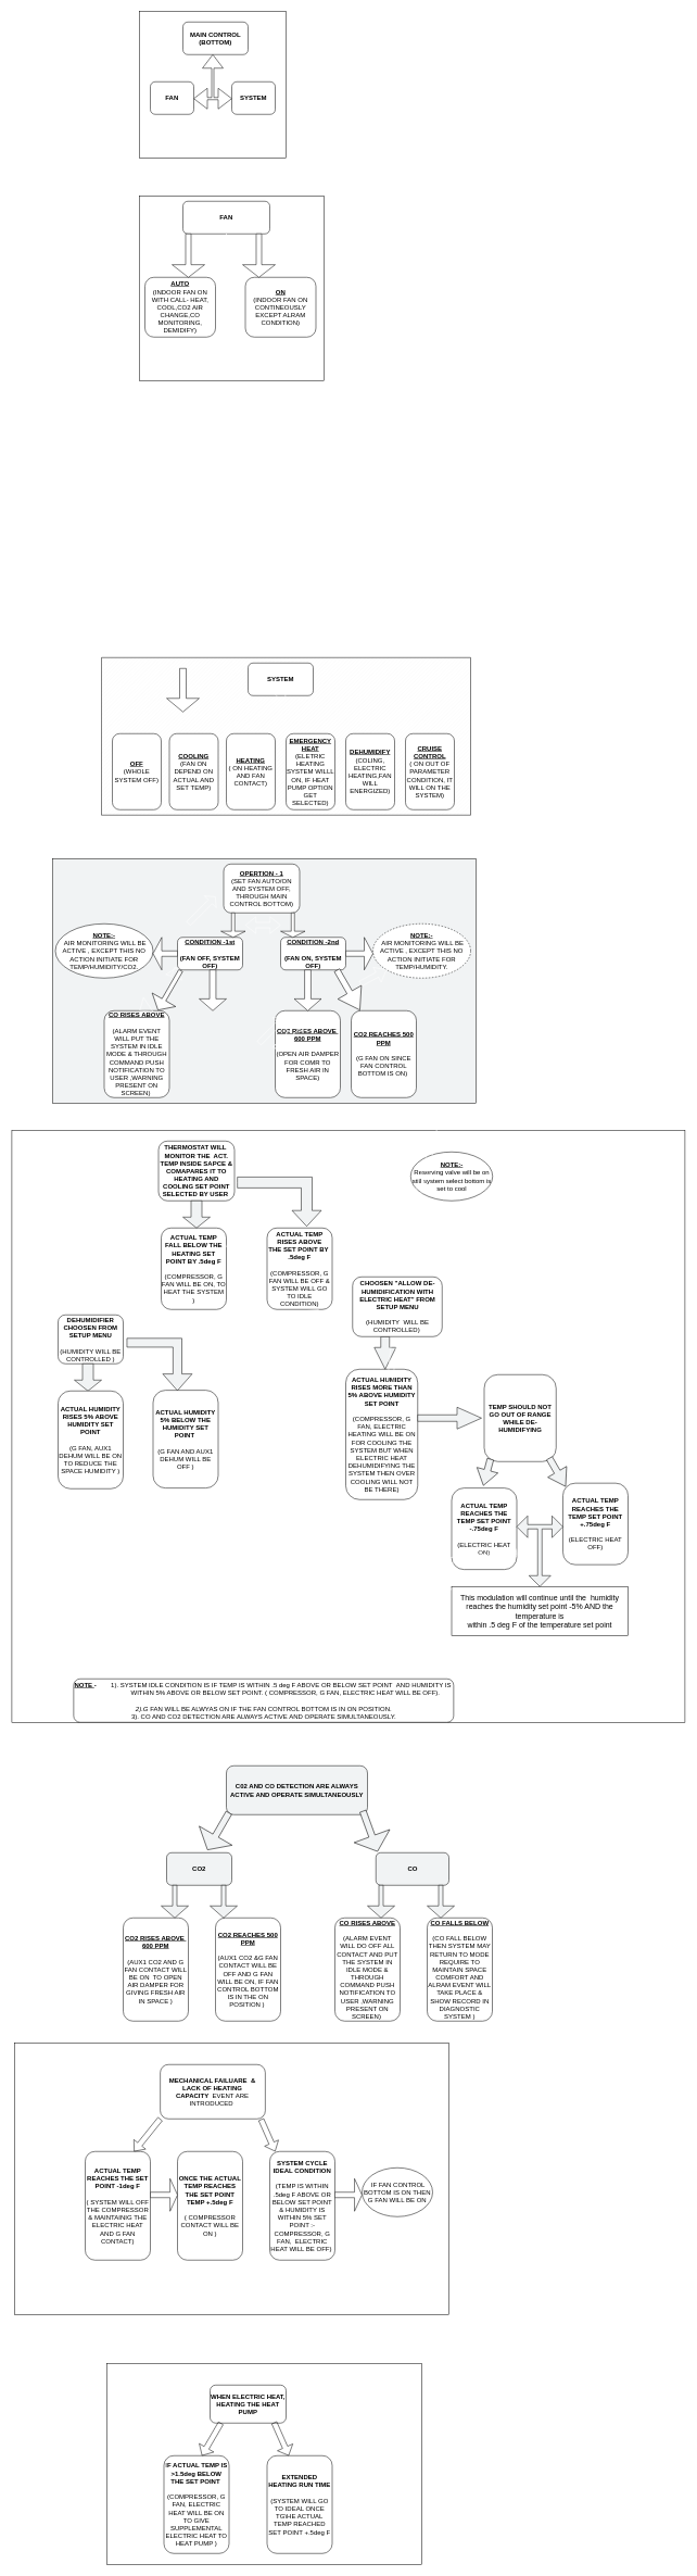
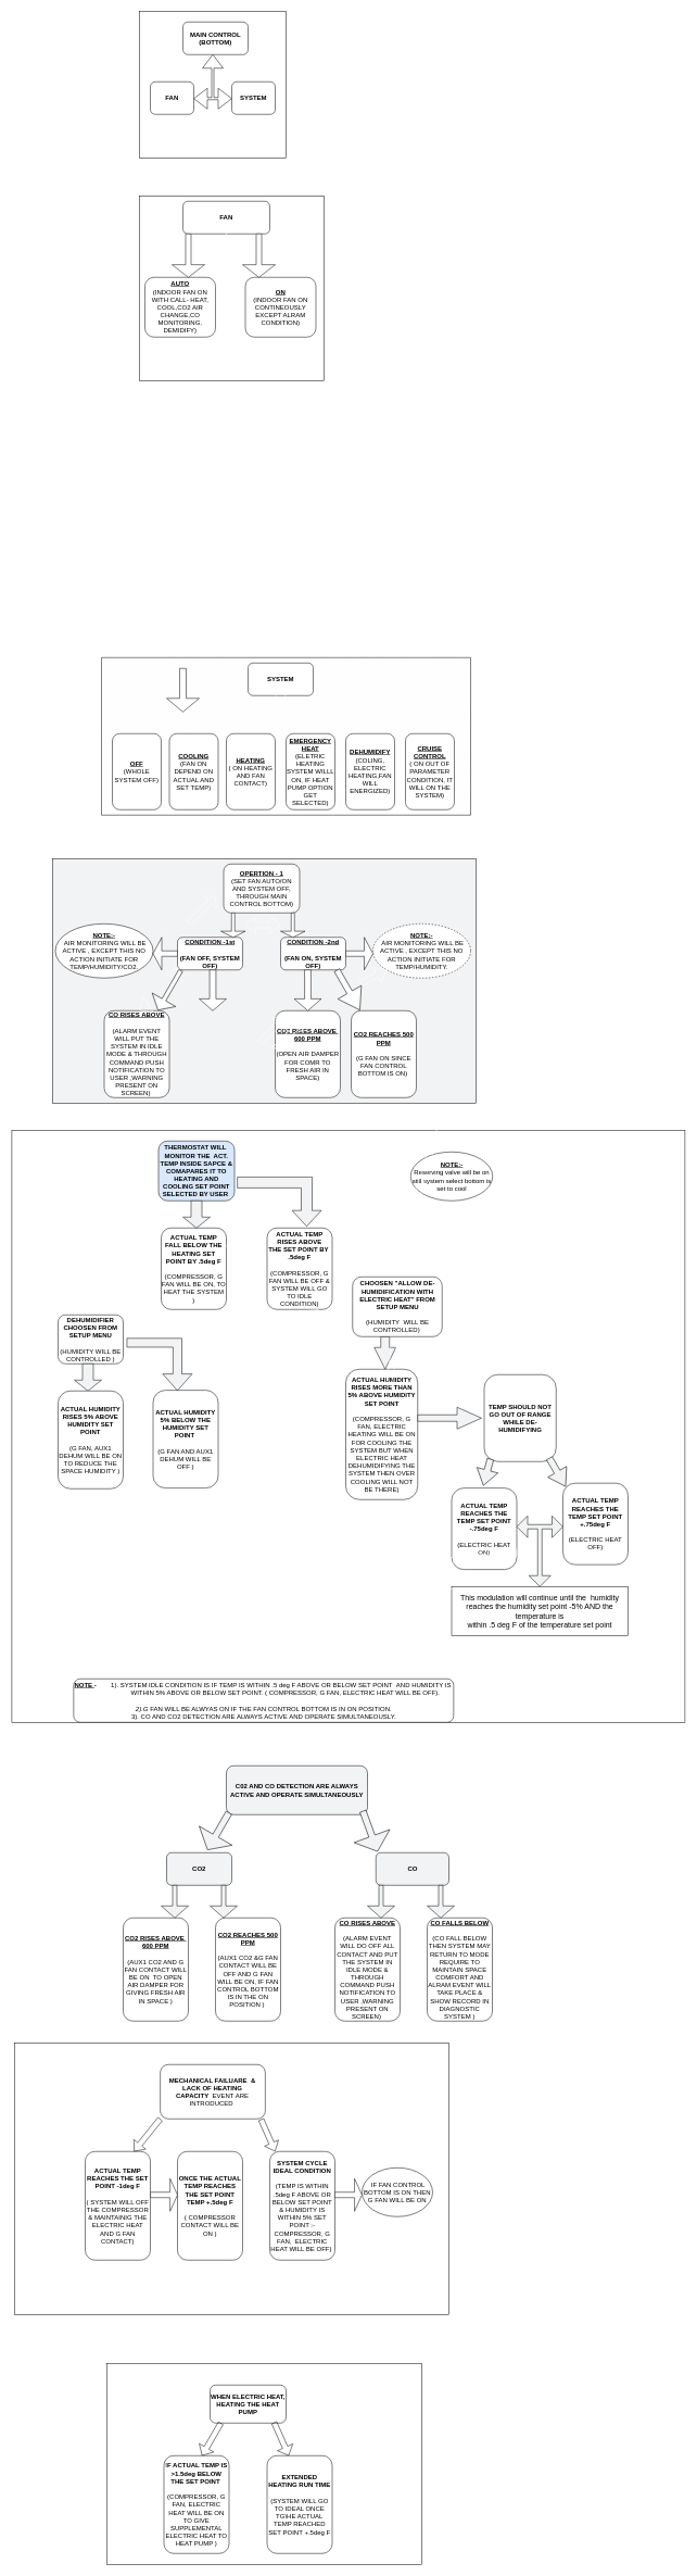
- <mxCell id="36" value="&lt;b&gt;THERMOSTAT WILL&amp;nbsp; MONITOR THE&amp;nbsp; ACT. TEMP INSIDE SAPCE &amp;amp; COMAPARES IT TO HEATING AND COOLING SET POINT SELECTED BY USER&amp;nbsp;&lt;/b&gt;" style="rounded=1;whiteSpace=wrap;html=1;" parent="1" vertex="1"><mxGeometry x="291" y="2100" width="140" height="110" as="geometry" /></mxCell>
+ <mxCell id="36" value="&lt;b&gt;THERMOSTAT WILL&amp;nbsp; MONITOR THE&amp;nbsp; ACT. TEMP INSIDE SAPCE &amp;amp; COMAPARES IT TO HEATING AND COOLING SET POINT SELECTED BY USER&amp;nbsp;&lt;/b&gt;" style="rounded=1;whiteSpace=wrap;html=1;fillColor=#dae8fc;" parent="1" vertex="1"><mxGeometry x="291" y="2100" width="140" height="110" as="geometry" /></mxCell>
